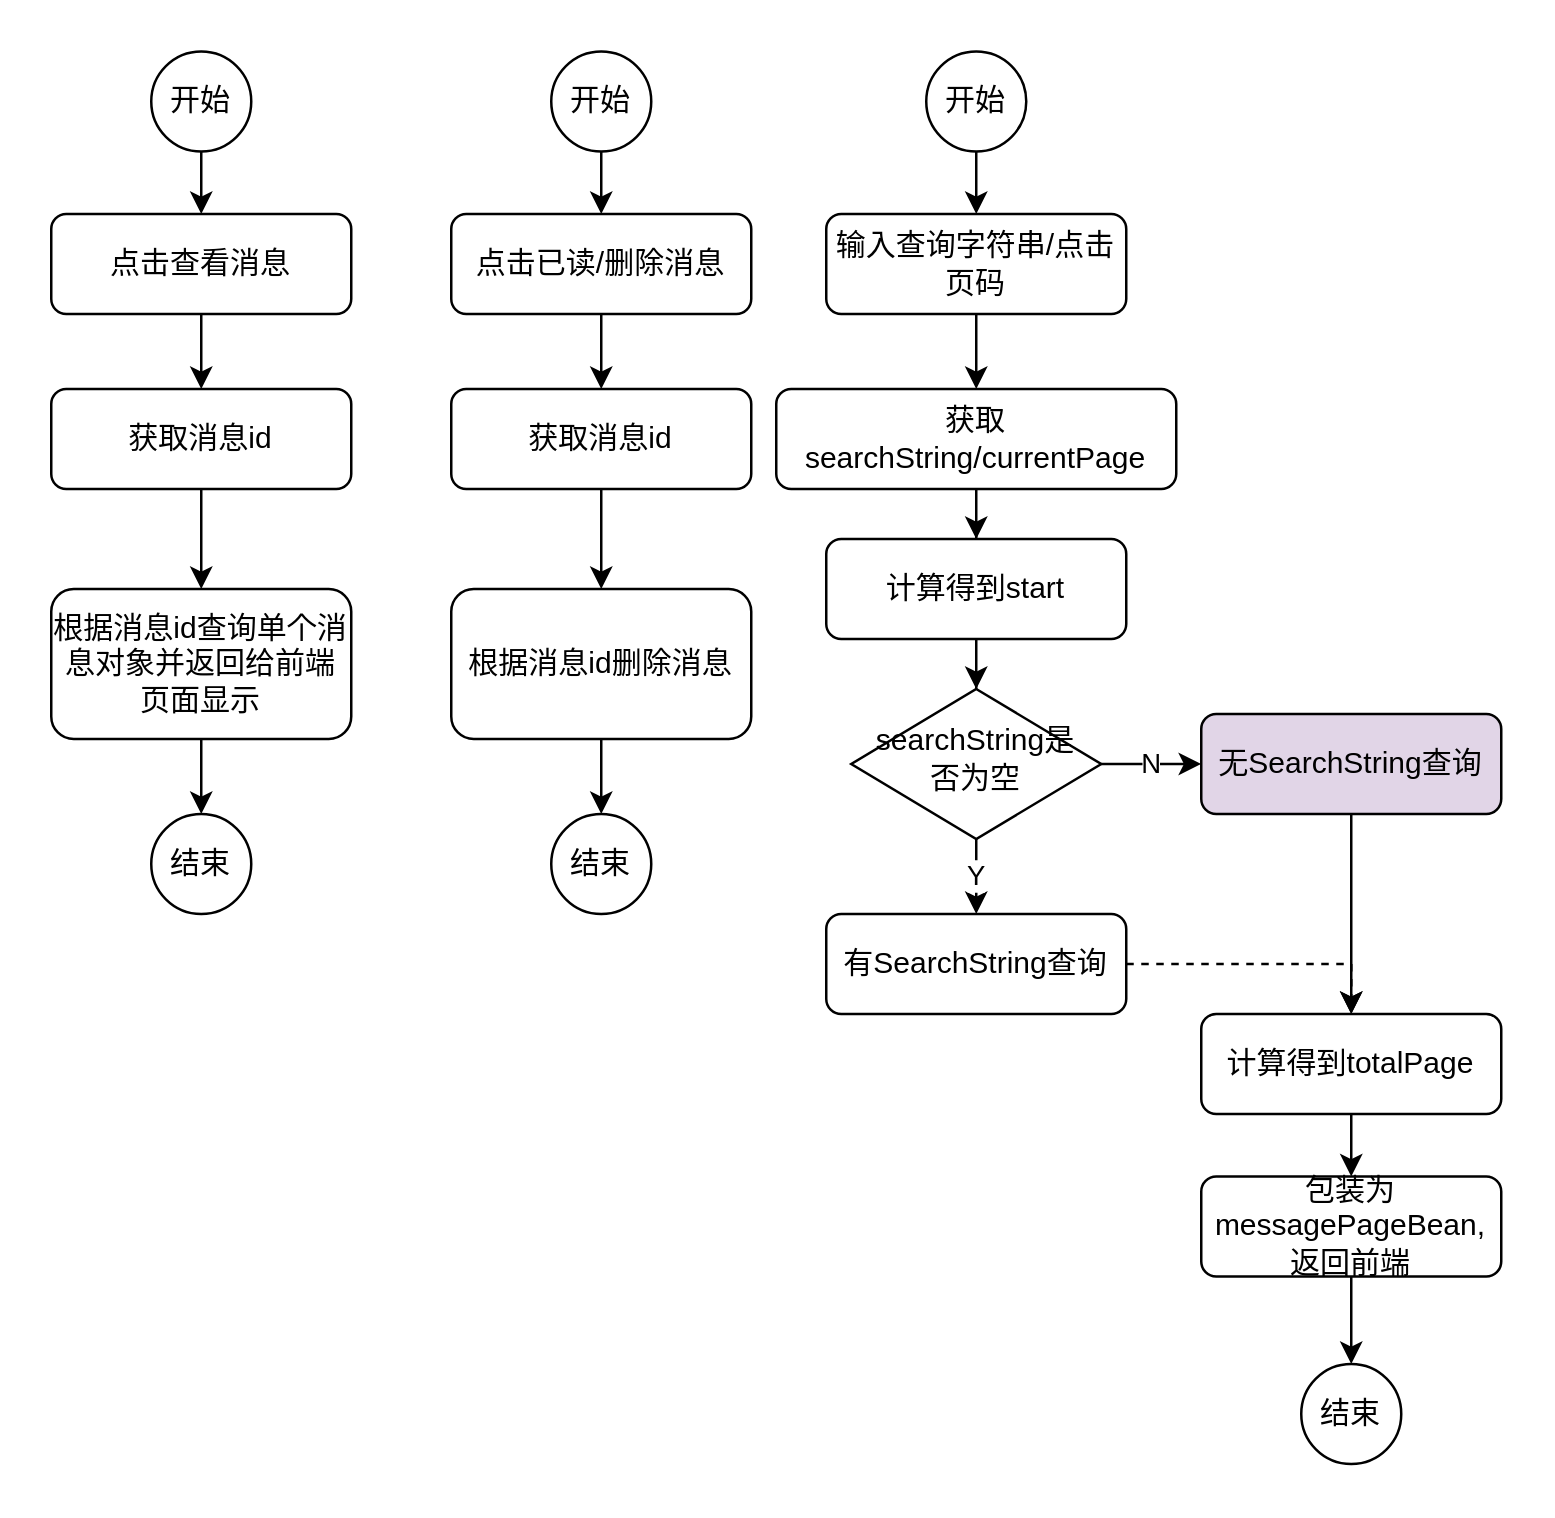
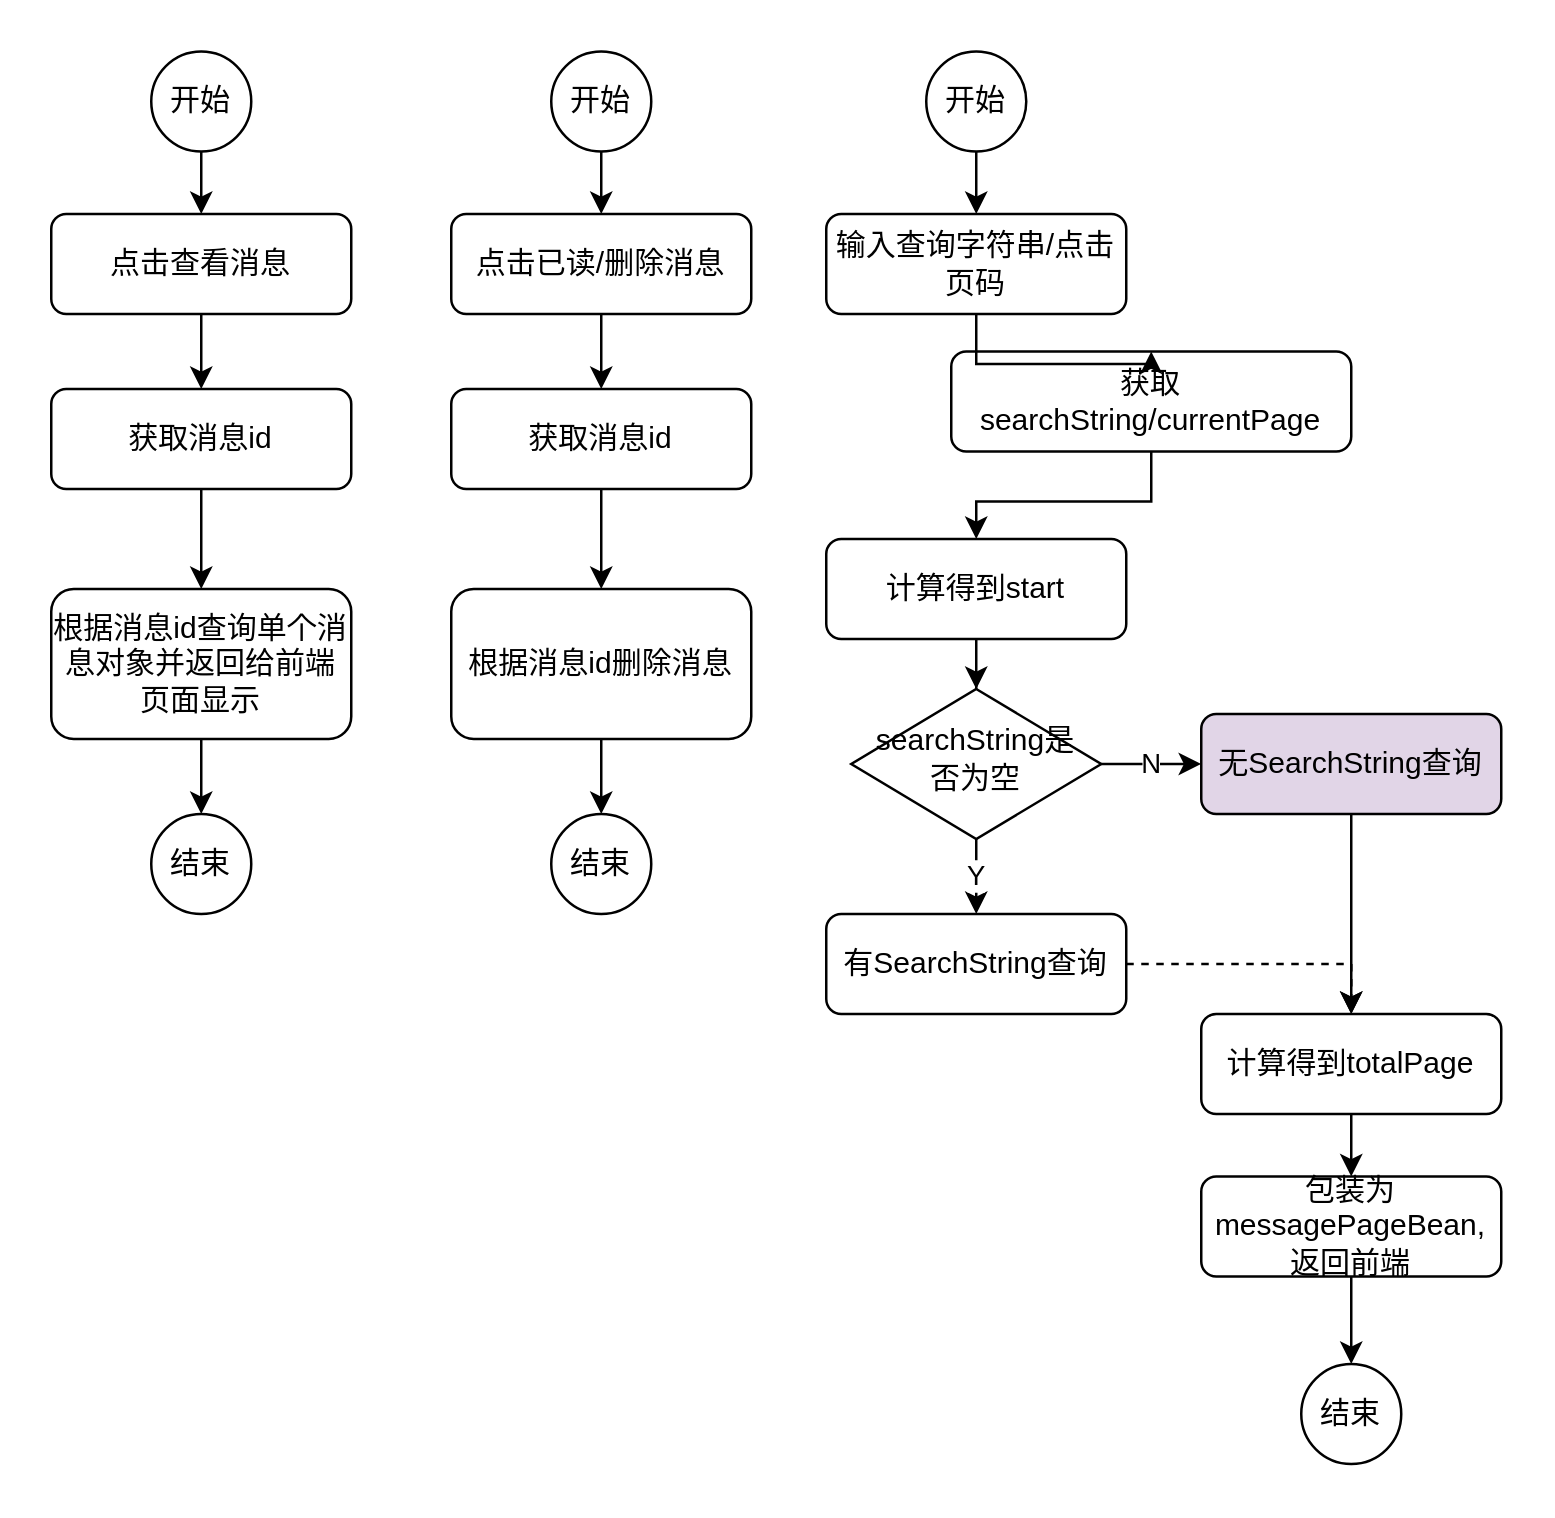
- <mxCell id="15" value="获取searchString/currentPage" style="rounded=1;whiteSpace=wrap;html=1;fontSize=12;glass=0;strokeWidth=1;shadow=0;" parent="1" vertex="1"><mxGeometry x="310" y="155" width="160" height="40" as="geometry" /></mxCell>
+ <mxCell id="15" value="获取searchString/currentPage" style="rounded=1;whiteSpace=wrap;html=1;fontSize=12;glass=0;strokeWidth=1;shadow=0;" parent="1" vertex="1"><mxGeometry x="380" y="140" width="160" height="40" as="geometry" /></mxCell>
